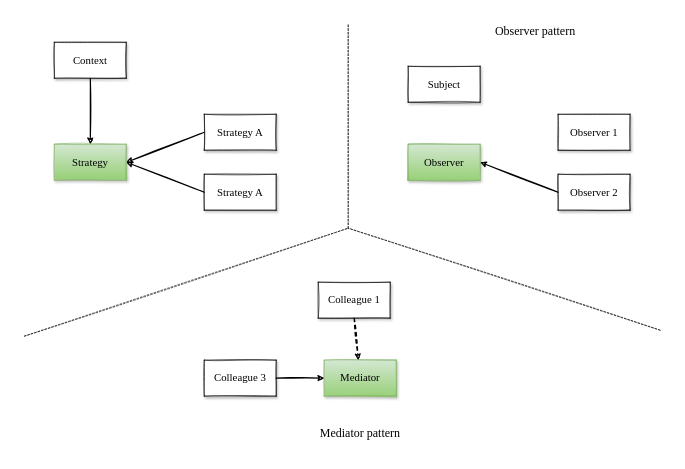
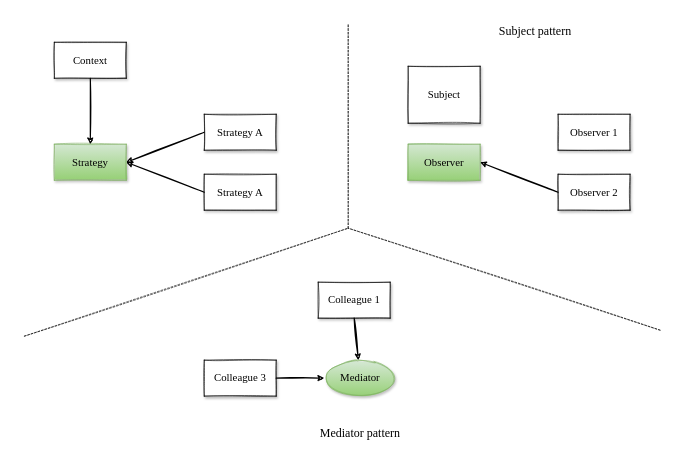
- <mxCell id="22" value="&lt;font face=&quot;Comic Sans MS&quot; style=&quot;font-size: 20px&quot;&gt;Observer pattern&lt;/font&gt;" style="text;html=1;strokeColor=none;fillColor=none;align=center;verticalAlign=middle;whiteSpace=wrap;rounded=0;shadow=1;sketch=1;" vertex="1" parent="1"><mxGeometry x="787" y="40" width="210" height="20" as="geometry" /></mxCell>
+ <mxCell id="22" value="&lt;font face=&quot;Comic Sans MS&quot; style=&quot;font-size: 20px&quot;&gt;Subject pattern&lt;/font&gt;" style="text;html=1;strokeColor=none;fillColor=none;align=center;verticalAlign=middle;whiteSpace=wrap;rounded=0;shadow=1;sketch=1;" vertex="1" parent="1"><mxGeometry x="787" y="40" width="210" height="20" as="geometry" /></mxCell>
- <mxCell id="12" value="&lt;font face=&quot;Comic Sans MS&quot; style=&quot;font-size: 18px&quot;&gt;Subject&lt;/font&gt;" style="rounded=0;whiteSpace=wrap;html=1;sketch=1;shadow=1;" vertex="1" parent="1"><mxGeometry x="680" y="110" width="120" height="60" as="geometry" /></mxCell>
+ <mxCell id="12" value="&lt;font face=&quot;Comic Sans MS&quot; style=&quot;font-size: 18px&quot;&gt;Subject&lt;/font&gt;" style="rounded=0;whiteSpace=wrap;html=1;sketch=1;shadow=1;" vertex="1" parent="1"><mxGeometry x="680" y="110" width="120" height="95" as="geometry" /></mxCell>
- <mxCell id="17" value="" style="endArrow=classic;html=1;exitX=0.5;exitY=1;exitDx=0;exitDy=0;sketch=1;strokeWidth=2;dashed=1;" edge="1" parent="1" source="16" target="14"><mxGeometry width="50" height="50" relative="1" as="geometry"><mxPoint x="500" y="780" as="sourcePoint" /><mxPoint x="550" y="730" as="targetPoint" /></mxGeometry></mxCell>
+ <mxCell id="17" value="" style="endArrow=classic;html=1;exitX=0.5;exitY=1;exitDx=0;exitDy=0;sketch=1;strokeWidth=2;" edge="1" parent="1" source="16" target="14"><mxGeometry width="50" height="50" relative="1" as="geometry"><mxPoint x="500" y="780" as="sourcePoint" /><mxPoint x="550" y="730" as="targetPoint" /></mxGeometry></mxCell>
- <mxCell id="14" value="&lt;font face=&quot;Comic Sans MS&quot; style=&quot;font-size: 18px&quot;&gt;Mediator&lt;/font&gt;" style="rounded=0;whiteSpace=wrap;html=1;sketch=1;shadow=1;gradientColor=#97d077;fillColor=#d5e8d4;strokeColor=#82b366;" vertex="1" parent="1"><mxGeometry x="540" y="600" width="120" height="60" as="geometry" /></mxCell>
+ <mxCell id="14" value="&lt;font face=&quot;Comic Sans MS&quot; style=&quot;font-size: 18px&quot;&gt;Mediator&lt;/font&gt;" style="ellipse;whiteSpace=wrap;html=1;sketch=1;shadow=1;gradientColor=#97d077;fillColor=#d5e8d4;strokeColor=#82b366;" vertex="1" parent="1"><mxGeometry x="540" y="600" width="120" height="60" as="geometry" /></mxCell>
